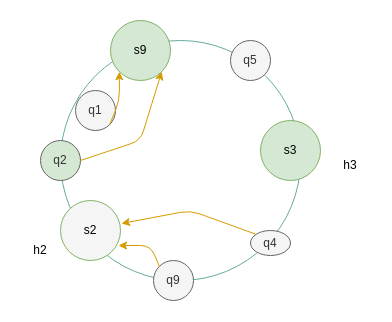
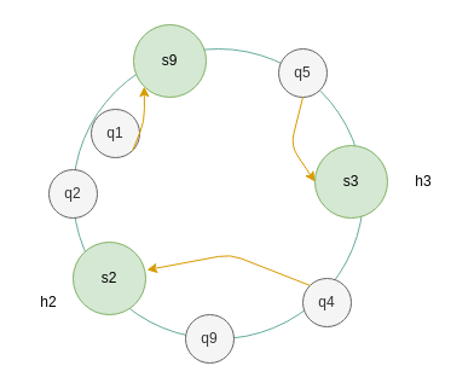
+ <mxCell id="18" value="" style="endArrow=classic;html=1;exitX=0.5;exitY=1;exitDx=0;exitDy=0;entryX=0;entryY=0.5;entryDx=0;entryDy=0;fillColor=#ffe6cc;strokeColor=#d79b00;" edge="1" parent="1" source="13" target="6"><mxGeometry width="50" height="50" relative="1" as="geometry"><mxPoint x="180" y="180" as="sourcePoint" /><mxPoint x="230" y="130" as="targetPoint" /><Array as="points"><mxPoint x="240" y="120" /></Array></mxGeometry></mxCell>
- <mxCell id="14" value="" style="endArrow=classic;html=1;exitX=1;exitY=0.5;exitDx=0;exitDy=0;entryX=1;entryY=1;entryDx=0;entryDy=0;fillColor=#ffe6cc;strokeColor=#d79b00;" edge="1" parent="1" source="10" target="4"><mxGeometry width="50" height="50" relative="1" as="geometry"><mxPoint x="200" y="170" as="sourcePoint" /><mxPoint x="250" y="120" as="targetPoint" /><Array as="points"><mxPoint x="140" y="140" /></Array></mxGeometry></mxCell>
- <mxCell id="10" value="q2" style="ellipse;whiteSpace=wrap;html=1;aspect=fixed;fillColor=#d5e8d4;strokeColor=#666666;fontColor=#333333;" vertex="1" parent="1"><mxGeometry x="40" y="140" width="40" height="40" as="geometry" /></mxCell>
+ <mxCell id="10" value="q2" style="ellipse;whiteSpace=wrap;html=1;aspect=fixed;fillColor=#f5f5f5;strokeColor=#666666;fontColor=#333333;" vertex="1" parent="1"><mxGeometry x="40" y="140" width="40" height="40" as="geometry" /></mxCell>
- <mxCell id="8" value="h3" style="text;html=1;strokeColor=none;fillColor=none;align=center;verticalAlign=middle;whiteSpace=wrap;rounded=0;" vertex="1" parent="1"><mxGeometry x="330" y="155" width="40" height="20" as="geometry" /></mxCell>
+ <mxCell id="8" value="h3" style="text;html=1;strokeColor=none;fillColor=none;align=center;verticalAlign=middle;whiteSpace=wrap;rounded=0;" vertex="1" parent="1"><mxGeometry x="330" y="140" width="40" height="20" as="geometry" /></mxCell>
- <mxCell id="5" value="s2" style="ellipse;whiteSpace=wrap;html=1;aspect=fixed;fillColor=#f5f5f5;strokeColor=#82b366;" vertex="1" parent="1"><mxGeometry x="60" y="200" width="60" height="60" as="geometry" /></mxCell>
+ <mxCell id="5" value="s2" style="ellipse;whiteSpace=wrap;html=1;aspect=fixed;fillColor=#d5e8d4;strokeColor=#82b366;" vertex="1" parent="1"><mxGeometry x="60" y="200" width="60" height="60" as="geometry" /></mxCell>
- <mxCell id="12" value="q4" style="ellipse;whiteSpace=wrap;html=1;aspect=fixed;fillColor=#f5f5f5;strokeColor=#666666;fontColor=#333333;" vertex="1" parent="1"><mxGeometry x="250" y="230" width="40" height="25" as="geometry" /></mxCell>
+ <mxCell id="12" value="q4" style="ellipse;whiteSpace=wrap;html=1;aspect=fixed;fillColor=#f5f5f5;strokeColor=#666666;fontColor=#333333;" vertex="1" parent="1"><mxGeometry x="250" y="230" width="40" height="40" as="geometry" /></mxCell>
- <mxCell id="16" value="" style="endArrow=classic;html=1;exitX=0;exitY=0;exitDx=0;exitDy=0;entryX=0.967;entryY=0.75;entryDx=0;entryDy=0;entryPerimeter=0;fillColor=#ffe6cc;strokeColor=#d79b00;" edge="1" parent="1" source="11" target="5"><mxGeometry width="50" height="50" relative="1" as="geometry"><mxPoint x="150" y="220" as="sourcePoint" /><mxPoint x="200" y="170" as="targetPoint" /><Array as="points"><mxPoint x="150" y="245" /></Array></mxGeometry></mxCell>
